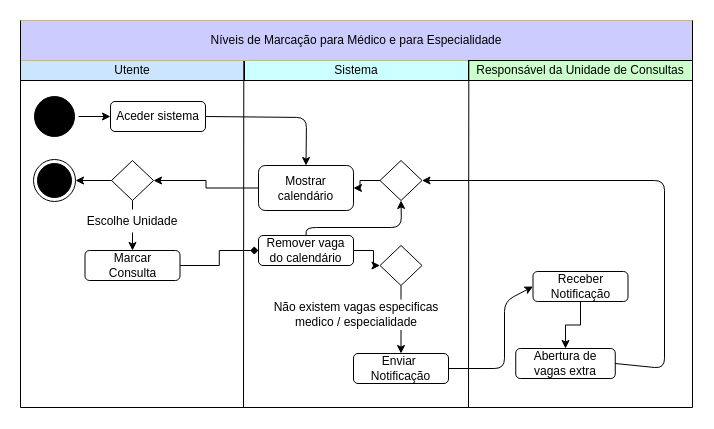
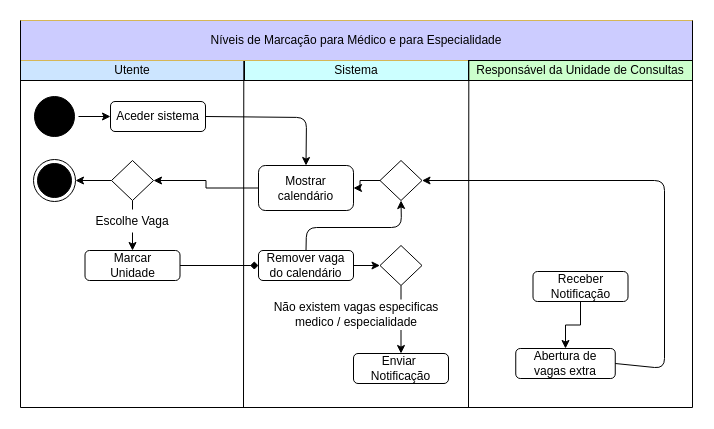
- <mxCell id="34" value="Escolhe Unidade" style="text;html=1;strokeColor=none;align=center;verticalAlign=middle;whiteSpace=wrap;rounded=0;fillColor=#ffffff;" parent="1" vertex="1"><mxGeometry x="69" y="209" width="126" height="23" as="geometry" /></mxCell>
+ <mxCell id="34" value="Escolhe Vaga" style="text;html=1;strokeColor=none;align=center;verticalAlign=middle;whiteSpace=wrap;rounded=0;fillColor=#ffffff;" parent="1" vertex="1"><mxGeometry x="69" y="209" width="126" height="23" as="geometry" /></mxCell>
- <mxCell id="13" value="Remover vaga&lt;br&gt;do calendário" style="rounded=1;whiteSpace=wrap;html=1;strokeColor=#000000;fillColor=#FFFFFF;" parent="1" vertex="1"><mxGeometry x="258" y="235" width="95" height="30" as="geometry" /></mxCell>
+ <mxCell id="13" value="Remover vaga&lt;br&gt;do calendário" style="rounded=1;whiteSpace=wrap;html=1;strokeColor=#000000;fillColor=#FFFFFF;" parent="1" vertex="1"><mxGeometry x="258" y="250" width="95" height="30" as="geometry" /></mxCell>
- <mxCell id="29" value="Marcar&lt;br&gt;Consulta" style="rounded=1;whiteSpace=wrap;html=1;strokeColor=#000000;fillColor=#FFFFFF;" parent="1" vertex="1"><mxGeometry x="84.5" y="250" width="95" height="30" as="geometry" /></mxCell>
+ <mxCell id="29" value="Marcar&lt;br&gt;Unidade" style="rounded=1;whiteSpace=wrap;html=1;strokeColor=#000000;fillColor=#FFFFFF;" parent="1" vertex="1"><mxGeometry x="84.5" y="250" width="95" height="30" as="geometry" /></mxCell>
- <mxCell id="35" value="" style="endArrow=classic;html=1;exitX=1;exitY=0.5;exitDx=0;exitDy=0;entryX=0;entryY=0.5;entryDx=0;entryDy=0;" parent="1" source="19" target="21" edge="1"><mxGeometry width="50" height="50" relative="1" as="geometry"><mxPoint x="348" y="327" as="sourcePoint" /><mxPoint x="398" y="277" as="targetPoint" /><Array as="points"><mxPoint x="504" y="368" /><mxPoint x="504" y="301" /></Array></mxGeometry></mxCell>
